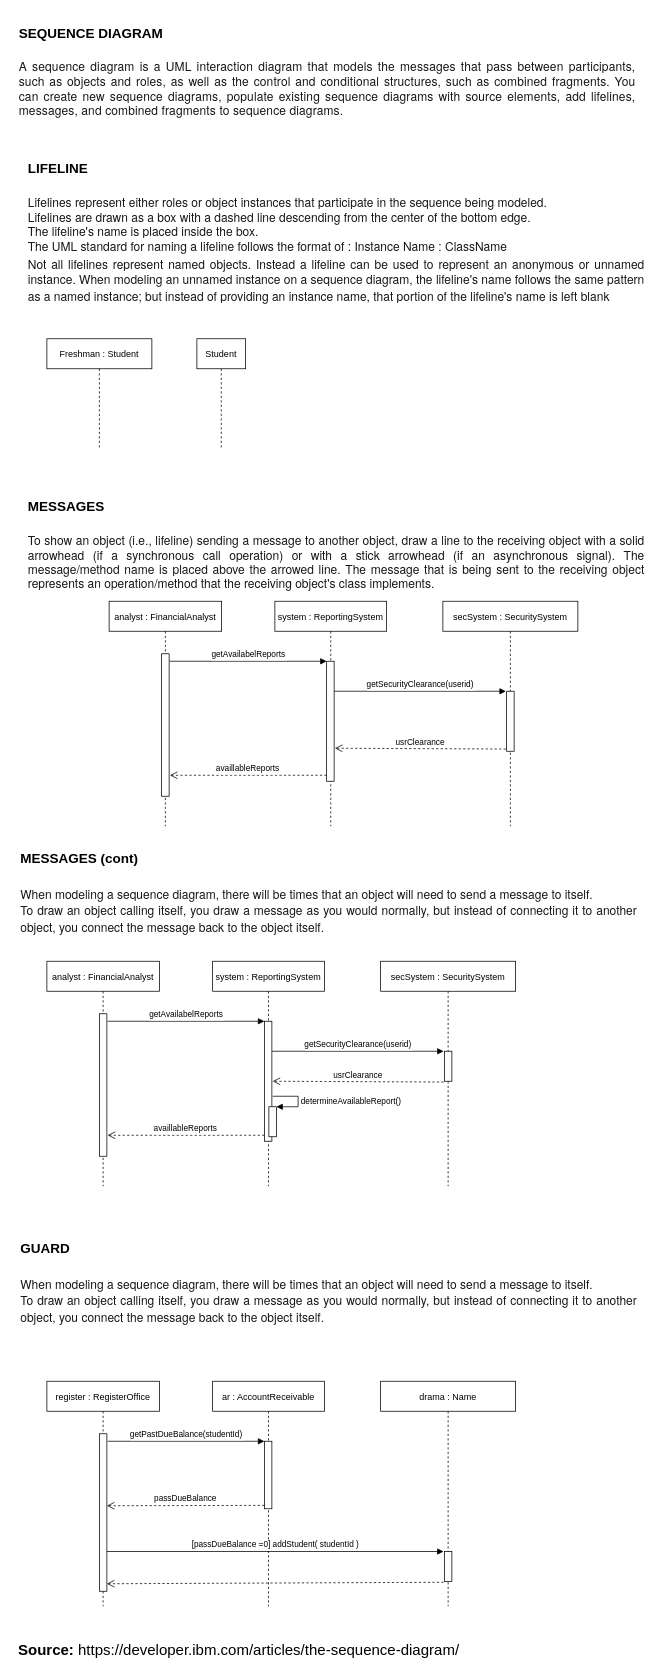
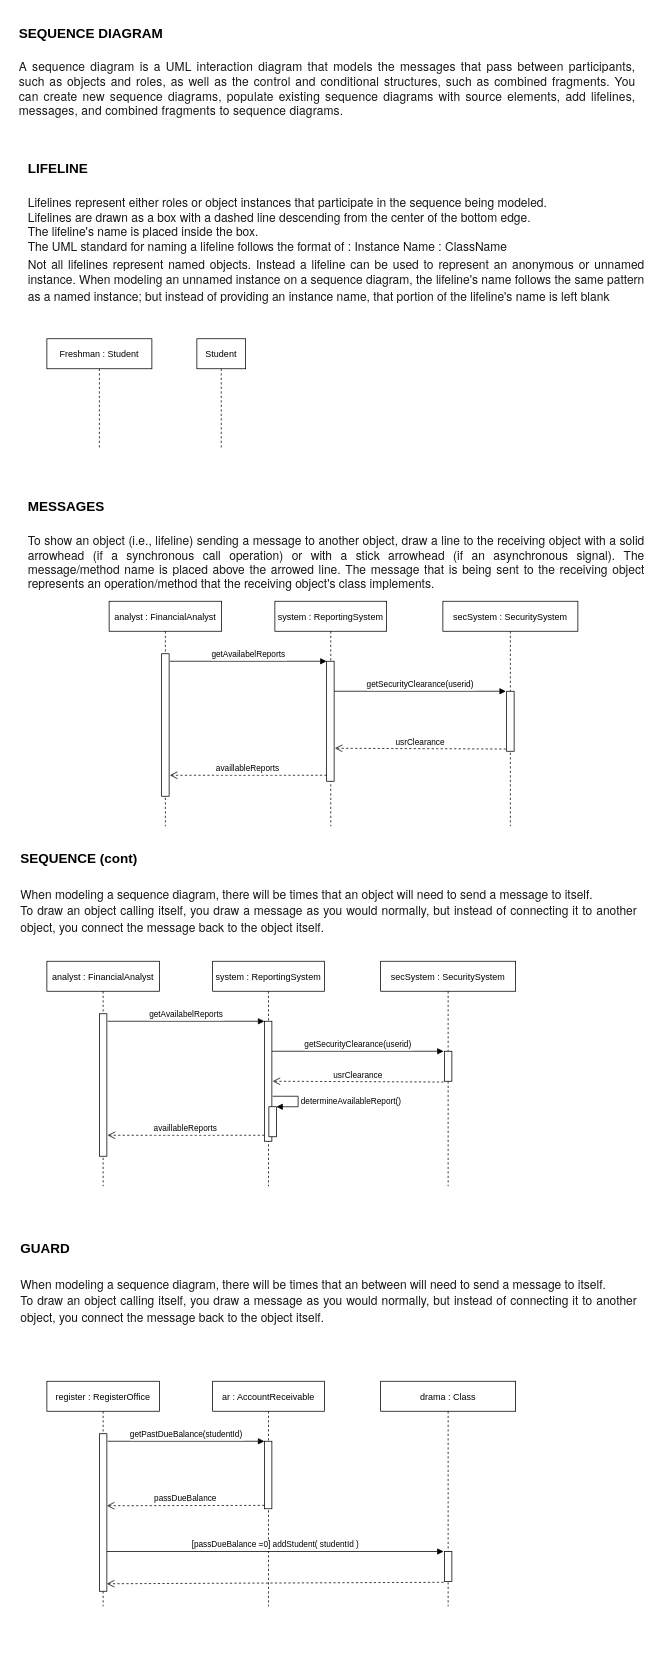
- <mxCell id="16" value="&lt;h4 style=&quot;text-align: justify;&quot;&gt;&lt;font style=&quot;font-size: 18px;&quot;&gt;MESSAGES (cont)&lt;/font&gt;&lt;/h4&gt;&lt;span style=&quot;background-color: rgb(255, 255, 255);&quot;&gt;&lt;div style=&quot;text-align: start;&quot;&gt;&lt;font face=&quot;IBM Plex Sans, Helvetica Neue, Arial, sans-serif&quot; color=&quot;#161616&quot;&gt;&lt;span style=&quot;font-size: 16px;&quot;&gt;When modeling a sequence diagram, there will be times that an object will need to send a message to itself.&lt;/span&gt;&lt;/font&gt;&lt;br&gt;&lt;/div&gt;&lt;/span&gt;&lt;span style=&quot;background-color: rgb(255, 255, 255);&quot;&gt;&lt;div style=&quot;text-align: justify;&quot;&gt;&lt;span style=&quot;color: rgb(22, 22, 22); font-family: &amp;quot;IBM Plex Sans&amp;quot;, &amp;quot;Helvetica Neue&amp;quot;, Arial, sans-serif; font-size: 16px; text-align: start;&quot;&gt;To draw an object calling itself, you draw a message as you would normally, but instead of connecting it to another object, you connect the message back to the object itself.&lt;/span&gt;&lt;br&gt;&lt;/div&gt;&lt;/span&gt;" style="text;html=1;strokeColor=none;fillColor=none;spacing=5;spacingTop=-20;whiteSpace=wrap;overflow=hidden;rounded=0;fontSize=18;" parent="1" vertex="1"><mxGeometry x="22" y="1121" width="830" height="130" as="geometry" /></mxCell>
+ <mxCell id="16" value="&lt;h4 style=&quot;text-align: justify;&quot;&gt;&lt;font style=&quot;font-size: 18px;&quot;&gt;SEQUENCE (cont)&lt;/font&gt;&lt;/h4&gt;&lt;span style=&quot;background-color: rgb(255, 255, 255);&quot;&gt;&lt;div style=&quot;text-align: start;&quot;&gt;&lt;font face=&quot;IBM Plex Sans, Helvetica Neue, Arial, sans-serif&quot; color=&quot;#161616&quot;&gt;&lt;span style=&quot;font-size: 16px;&quot;&gt;When modeling a sequence diagram, there will be times that an object will need to send a message to itself.&lt;/span&gt;&lt;/font&gt;&lt;br&gt;&lt;/div&gt;&lt;/span&gt;&lt;span style=&quot;background-color: rgb(255, 255, 255);&quot;&gt;&lt;div style=&quot;text-align: justify;&quot;&gt;&lt;span style=&quot;color: rgb(22, 22, 22); font-family: &amp;quot;IBM Plex Sans&amp;quot;, &amp;quot;Helvetica Neue&amp;quot;, Arial, sans-serif; font-size: 16px; text-align: start;&quot;&gt;To draw an object calling itself, you draw a message as you would normally, but instead of connecting it to another object, you connect the message back to the object itself.&lt;/span&gt;&lt;br&gt;&lt;/div&gt;&lt;/span&gt;" style="text;html=1;strokeColor=none;fillColor=none;spacing=5;spacingTop=-20;whiteSpace=wrap;overflow=hidden;rounded=0;fontSize=18;" parent="1" vertex="1"><mxGeometry x="22" y="1121" width="830" height="130" as="geometry" /></mxCell>
- <mxCell id="31" value="&lt;h4 style=&quot;text-align: justify;&quot;&gt;&lt;font style=&quot;font-size: 18px;&quot;&gt;GUARD&lt;/font&gt;&lt;/h4&gt;&lt;span style=&quot;background-color: rgb(255, 255, 255);&quot;&gt;&lt;div style=&quot;text-align: start;&quot;&gt;&lt;font face=&quot;IBM Plex Sans, Helvetica Neue, Arial, sans-serif&quot; color=&quot;#161616&quot;&gt;&lt;span style=&quot;font-size: 16px;&quot;&gt;When modeling a sequence diagram, there will be times that an object will need to send a message to itself.&lt;/span&gt;&lt;/font&gt;&lt;br&gt;&lt;/div&gt;&lt;/span&gt;&lt;span style=&quot;background-color: rgb(255, 255, 255);&quot;&gt;&lt;div style=&quot;text-align: justify;&quot;&gt;&lt;span style=&quot;color: rgb(22, 22, 22); font-family: &amp;quot;IBM Plex Sans&amp;quot;, &amp;quot;Helvetica Neue&amp;quot;, Arial, sans-serif; font-size: 16px; text-align: start;&quot;&gt;To draw an object calling itself, you draw a message as you would normally, but instead of connecting it to another object, you connect the message back to the object itself.&lt;/span&gt;&lt;br&gt;&lt;/div&gt;&lt;/span&gt;" style="text;html=1;strokeColor=none;fillColor=none;spacing=5;spacingTop=-20;whiteSpace=wrap;overflow=hidden;rounded=0;fontSize=18;" parent="1" vertex="1"><mxGeometry x="22" y="1641" width="830" height="150" as="geometry" /></mxCell>
+ <mxCell id="31" value="&lt;h4 style=&quot;text-align: justify;&quot;&gt;&lt;font style=&quot;font-size: 18px;&quot;&gt;GUARD&lt;/font&gt;&lt;/h4&gt;&lt;span style=&quot;background-color: rgb(255, 255, 255);&quot;&gt;&lt;div style=&quot;text-align: start;&quot;&gt;&lt;font face=&quot;IBM Plex Sans, Helvetica Neue, Arial, sans-serif&quot; color=&quot;#161616&quot;&gt;&lt;span style=&quot;font-size: 16px;&quot;&gt;When modeling a sequence diagram, there will be times that an between will need to send a message to itself.&lt;/span&gt;&lt;/font&gt;&lt;br&gt;&lt;/div&gt;&lt;/span&gt;&lt;span style=&quot;background-color: rgb(255, 255, 255);&quot;&gt;&lt;div style=&quot;text-align: justify;&quot;&gt;&lt;span style=&quot;color: rgb(22, 22, 22); font-family: &amp;quot;IBM Plex Sans&amp;quot;, &amp;quot;Helvetica Neue&amp;quot;, Arial, sans-serif; font-size: 16px; text-align: start;&quot;&gt;To draw an object calling itself, you draw a message as you would normally, but instead of connecting it to another object, you connect the message back to the object itself.&lt;/span&gt;&lt;br&gt;&lt;/div&gt;&lt;/span&gt;" style="text;html=1;strokeColor=none;fillColor=none;spacing=5;spacingTop=-20;whiteSpace=wrap;overflow=hidden;rounded=0;fontSize=18;" parent="1" vertex="1"><mxGeometry x="22" y="1641" width="830" height="150" as="geometry" /></mxCell>
- <mxCell id="39" value="drama : Name" style="shape=umlLifeline;perimeter=lifelinePerimeter;container=1;collapsible=0;recursiveResize=0;rounded=0;shadow=0;strokeWidth=1;" parent="1" vertex="1"><mxGeometry x="507" y="1841" width="180" height="300" as="geometry" /></mxCell>
+ <mxCell id="39" value="drama : Class" style="shape=umlLifeline;perimeter=lifelinePerimeter;container=1;collapsible=0;recursiveResize=0;rounded=0;shadow=0;strokeWidth=1;" parent="1" vertex="1"><mxGeometry x="507" y="1841" width="180" height="300" as="geometry" /></mxCell>
- <mxCell id="30" value="Source: &lt;span style=&quot;font-weight: normal;&quot;&gt;&lt;font style=&quot;font-size: 20px;&quot;&gt;https://developer.ibm.com/articles/the-sequence-diagram/&lt;/font&gt;&lt;/span&gt;" style="text;whiteSpace=wrap;html=1;fontStyle=1;fontSize=20;" parent="1" vertex="1"><mxGeometry x="22" y="2181" width="660" height="30" as="geometry" /></mxCell>
